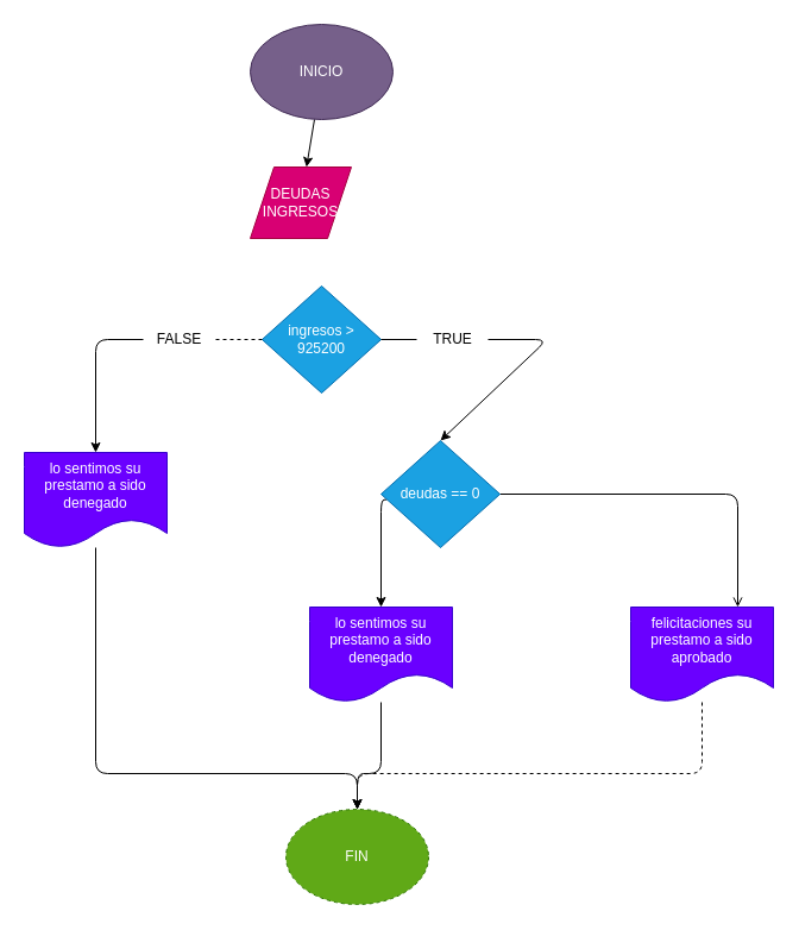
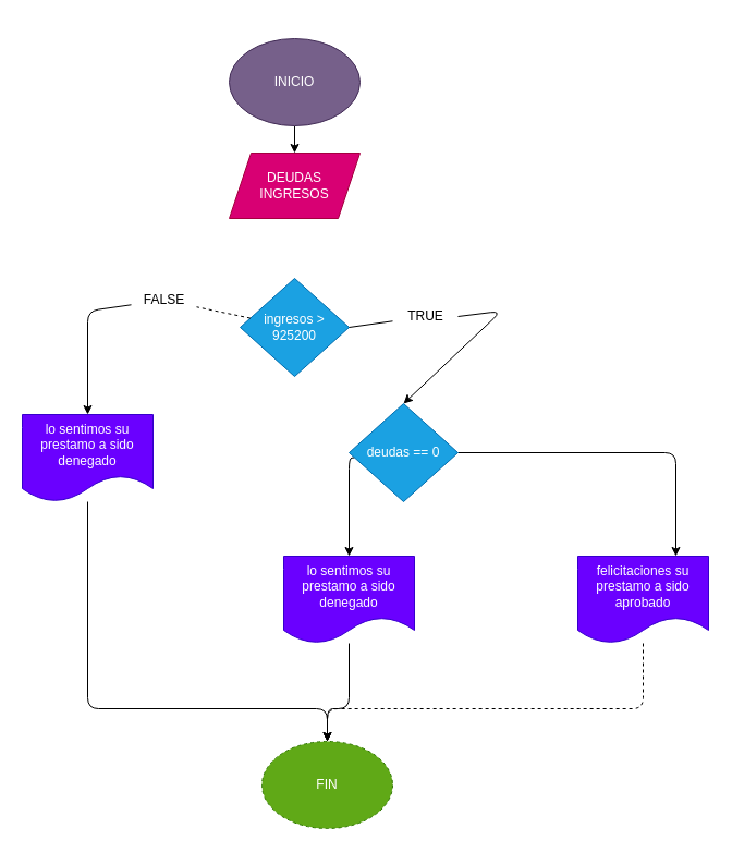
- <mxCell id="3" value="INICIO" style="ellipse;whiteSpace=wrap;html=1;fillColor=#76608a;fontColor=#ffffff;strokeColor=#432D57;" vertex="1" parent="1"><mxGeometry x="210" y="20" width="120" height="80" as="geometry" /></mxCell>
+ <mxCell id="3" value="INICIO" style="ellipse;whiteSpace=wrap;html=1;fillColor=#76608a;fontColor=#ffffff;strokeColor=#432D57;" vertex="1" parent="1"><mxGeometry x="210" y="35" width="120" height="80" as="geometry" /></mxCell>
- <mxCell id="4" value="DEUDAS &lt;br&gt;INGRESOS" style="shape=parallelogram;perimeter=parallelogramPerimeter;whiteSpace=wrap;html=1;fixedSize=1;fillColor=#d80073;fontColor=#ffffff;strokeColor=#A50040;" vertex="1" parent="1"><mxGeometry x="210" y="140" width="85" height="60" as="geometry" /></mxCell>
+ <mxCell id="4" value="DEUDAS &lt;br&gt;INGRESOS" style="shape=parallelogram;perimeter=parallelogramPerimeter;whiteSpace=wrap;html=1;fixedSize=1;fillColor=#d80073;fontColor=#ffffff;strokeColor=#A50040;" vertex="1" parent="1"><mxGeometry x="210" y="140" width="120" height="60" as="geometry" /></mxCell>
- <mxCell id="19" value="FALSE" style="text;html=1;align=center;verticalAlign=middle;resizable=0;points=[];autosize=1;strokeColor=none;fillColor=none;" vertex="1" parent="1"><mxGeometry x="120" y="270" width="60" height="30" as="geometry" /></mxCell>
+ <mxCell id="19" value="FALSE" style="text;html=1;align=center;verticalAlign=middle;resizable=0;points=[];autosize=1;strokeColor=none;fillColor=none;" vertex="1" parent="1"><mxGeometry x="120" y="260" width="60" height="30" as="geometry" /></mxCell>
- <mxCell id="7" value="ingresos &amp;gt;&lt;br&gt;925200" style="rhombus;whiteSpace=wrap;html=1;fillColor=#1ba1e2;fontColor=#ffffff;strokeColor=#006EAF;" vertex="1" parent="1"><mxGeometry x="220" y="240" width="100" height="90" as="geometry" /></mxCell>
+ <mxCell id="7" value="ingresos &amp;gt;&lt;br&gt;925200" style="rhombus;whiteSpace=wrap;html=1;fillColor=#1ba1e2;fontColor=#ffffff;strokeColor=#006EAF;" vertex="1" parent="1"><mxGeometry x="220" y="255" width="100" height="90" as="geometry" /></mxCell>
- <mxCell id="21" value="TRUE" style="text;html=1;align=center;verticalAlign=middle;resizable=0;points=[];autosize=1;strokeColor=none;fillColor=none;" vertex="1" parent="1"><mxGeometry x="350" y="270" width="60" height="30" as="geometry" /></mxCell>
+ <mxCell id="21" value="TRUE" style="text;html=1;align=center;verticalAlign=middle;resizable=0;points=[];autosize=1;strokeColor=none;fillColor=none;" vertex="1" parent="1"><mxGeometry x="360" y="275" width="60" height="30" as="geometry" /></mxCell>
- <mxCell id="9" style="edgeStyle=none;html=1;entryX=0.75;entryY=0;entryDx=0;entryDy=0;endArrow=open;" edge="1" parent="1" source="10" target="15"><mxGeometry relative="1" as="geometry"><Array as="points"><mxPoint x="620" y="415" /></Array></mxGeometry></mxCell>
+ <mxCell id="9" style="edgeStyle=none;html=1;entryX=0.75;entryY=0;entryDx=0;entryDy=0;" edge="1" parent="1" source="10" target="15"><mxGeometry relative="1" as="geometry"><Array as="points"><mxPoint x="620" y="415" /></Array></mxGeometry></mxCell>
